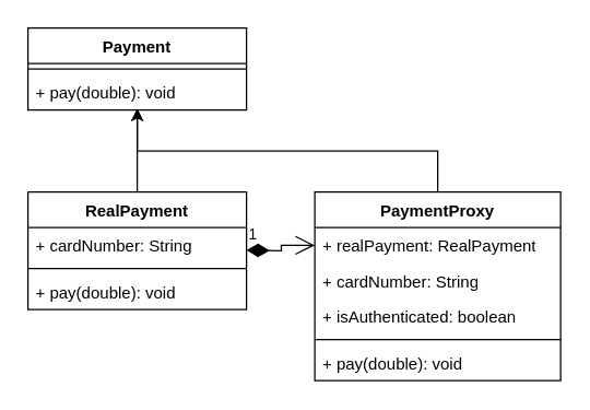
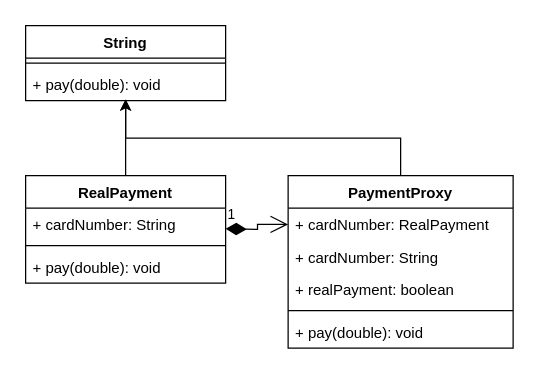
- <mxCell id="2" value="Payment" style="swimlane;fontStyle=1;align=center;verticalAlign=top;childLayout=stackLayout;horizontal=1;startSize=26;horizontalStack=0;resizeParent=1;resizeParentMax=0;resizeLast=0;collapsible=1;marginBottom=0;whiteSpace=wrap;html=1;" vertex="1" parent="1"><mxGeometry x="20" y="20" width="160" height="60" as="geometry" /></mxCell>
+ <mxCell id="2" value="String" style="swimlane;fontStyle=1;align=center;verticalAlign=top;childLayout=stackLayout;horizontal=1;startSize=26;horizontalStack=0;resizeParent=1;resizeParentMax=0;resizeLast=0;collapsible=1;marginBottom=0;whiteSpace=wrap;html=1;" vertex="1" parent="1"><mxGeometry x="20" y="20" width="160" height="60" as="geometry" /></mxCell>
- <mxCell id="11" value="+ realPayment: RealPayment" style="text;strokeColor=none;fillColor=none;align=left;verticalAlign=top;spacingLeft=4;spacingRight=4;overflow=hidden;rotatable=0;points=[[0,0.5],[1,0.5]];portConstraint=eastwest;whiteSpace=wrap;html=1;" vertex="1" parent="10"><mxGeometry y="26" width="180" height="26" as="geometry" /></mxCell>
+ <mxCell id="11" value="+ cardNumber: RealPayment" style="text;strokeColor=none;fillColor=none;align=left;verticalAlign=top;spacingLeft=4;spacingRight=4;overflow=hidden;rotatable=0;points=[[0,0.5],[1,0.5]];portConstraint=eastwest;whiteSpace=wrap;html=1;" vertex="1" parent="10"><mxGeometry y="26" width="180" height="26" as="geometry" /></mxCell>
- <mxCell id="13" value="+ isAuthenticated: boolean" style="text;strokeColor=none;fillColor=none;align=left;verticalAlign=top;spacingLeft=4;spacingRight=4;overflow=hidden;rotatable=0;points=[[0,0.5],[1,0.5]];portConstraint=eastwest;whiteSpace=wrap;html=1;" vertex="1" parent="10"><mxGeometry y="78" width="180" height="26" as="geometry" /></mxCell>
+ <mxCell id="13" value="+ realPayment: boolean" style="text;strokeColor=none;fillColor=none;align=left;verticalAlign=top;spacingLeft=4;spacingRight=4;overflow=hidden;rotatable=0;points=[[0,0.5],[1,0.5]];portConstraint=eastwest;whiteSpace=wrap;html=1;" vertex="1" parent="10"><mxGeometry y="78" width="180" height="26" as="geometry" /></mxCell>
